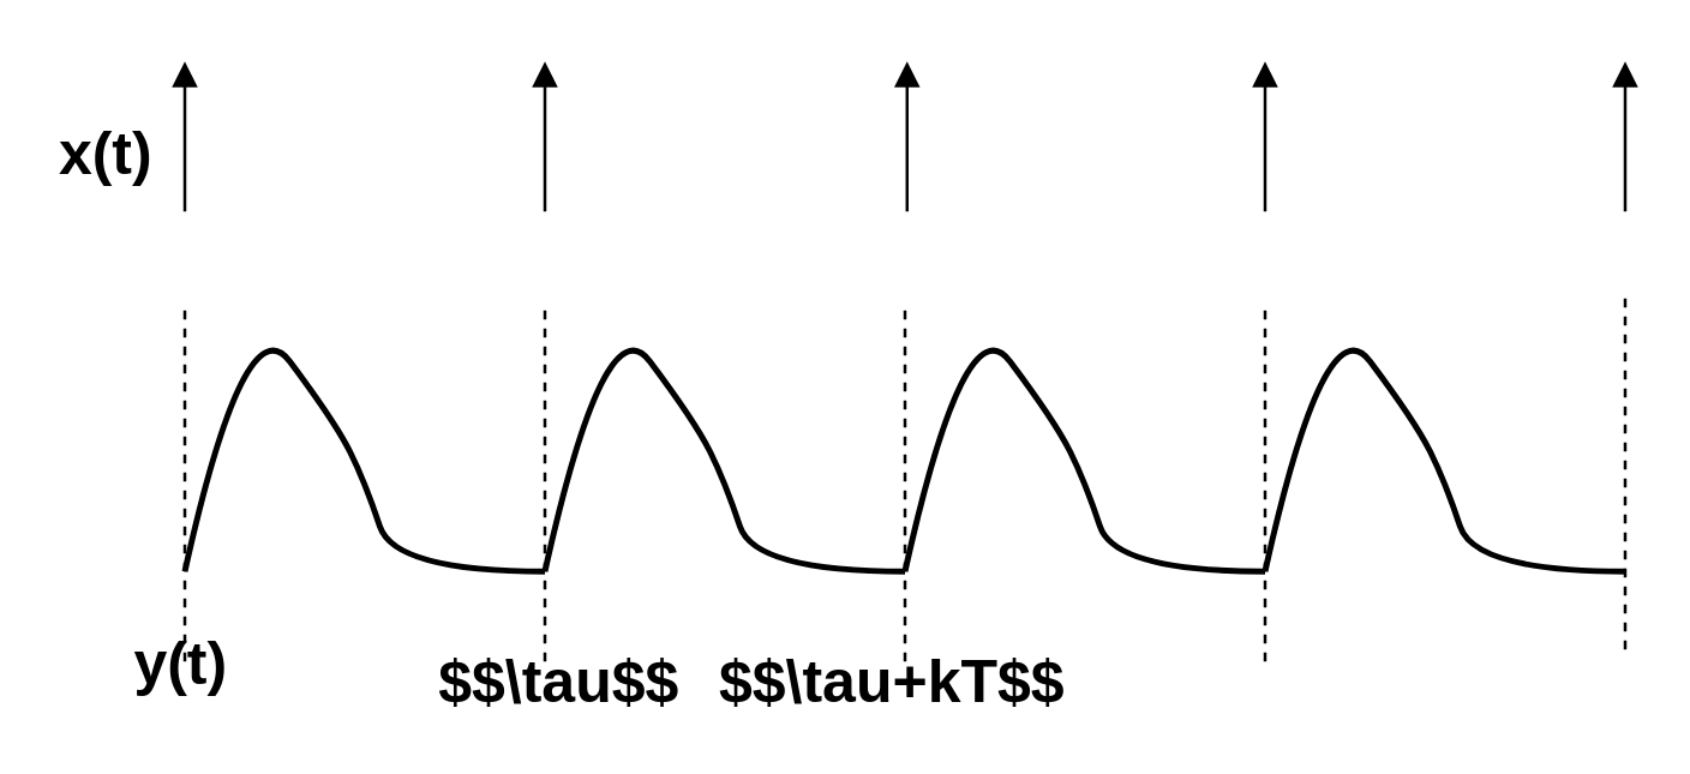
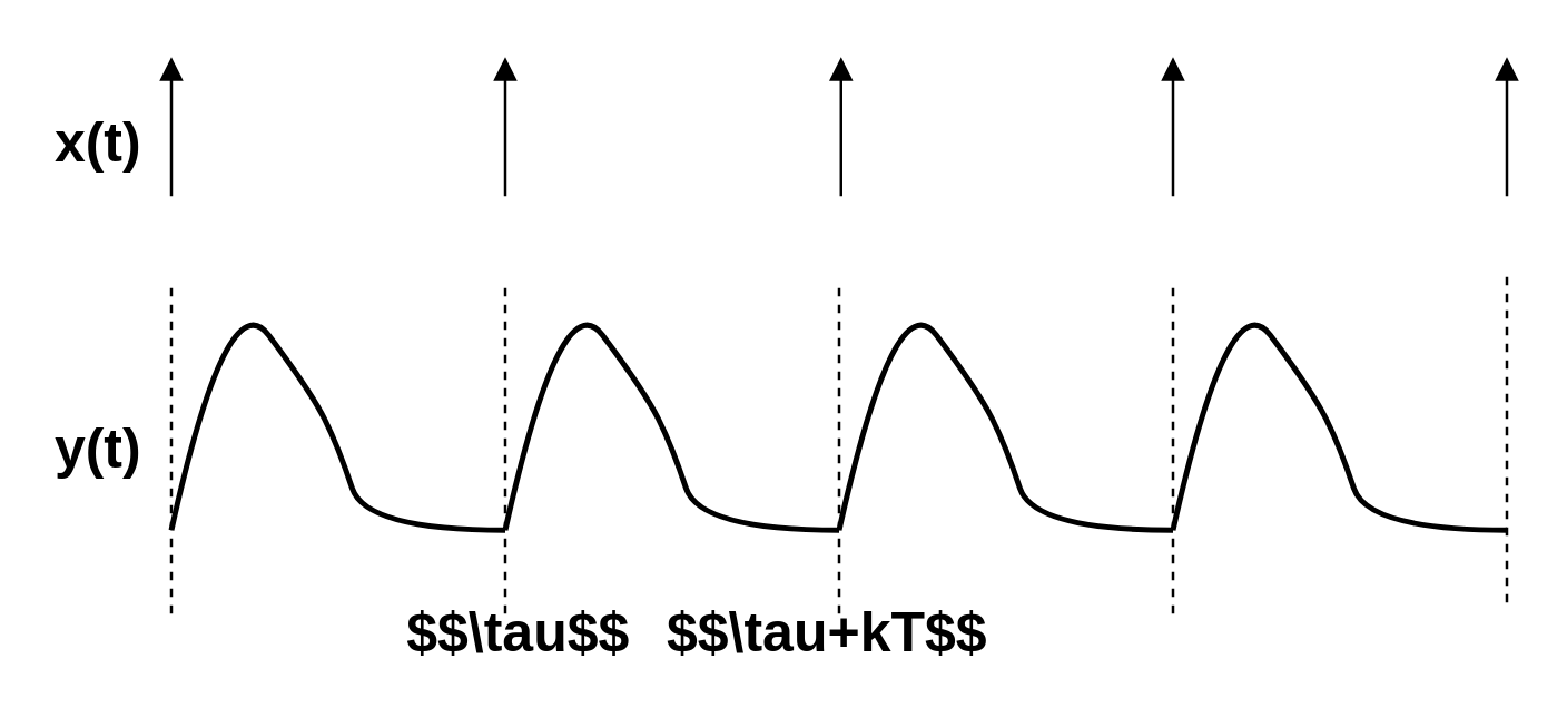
- <mxCell id="15" value="&lt;font size=&quot;1&quot; style=&quot;&quot;&gt;&lt;b style=&quot;font-size: 20px;&quot;&gt;y(t)&lt;/b&gt;&lt;/font&gt;" style="text;html=1;strokeColor=none;fillColor=none;align=center;verticalAlign=middle;whiteSpace=wrap;rounded=0;" parent="1" vertex="1"><mxGeometry x="45" y="210" width="30" height="20" as="geometry" /></mxCell>
+ <mxCell id="15" value="&lt;font size=&quot;1&quot; style=&quot;&quot;&gt;&lt;b style=&quot;font-size: 20px;&quot;&gt;y(t)&lt;/b&gt;&lt;/font&gt;" style="text;html=1;strokeColor=none;fillColor=none;align=center;verticalAlign=middle;whiteSpace=wrap;rounded=0;" parent="1" vertex="1"><mxGeometry x="20" y="150" width="30" height="20" as="geometry" /></mxCell>
